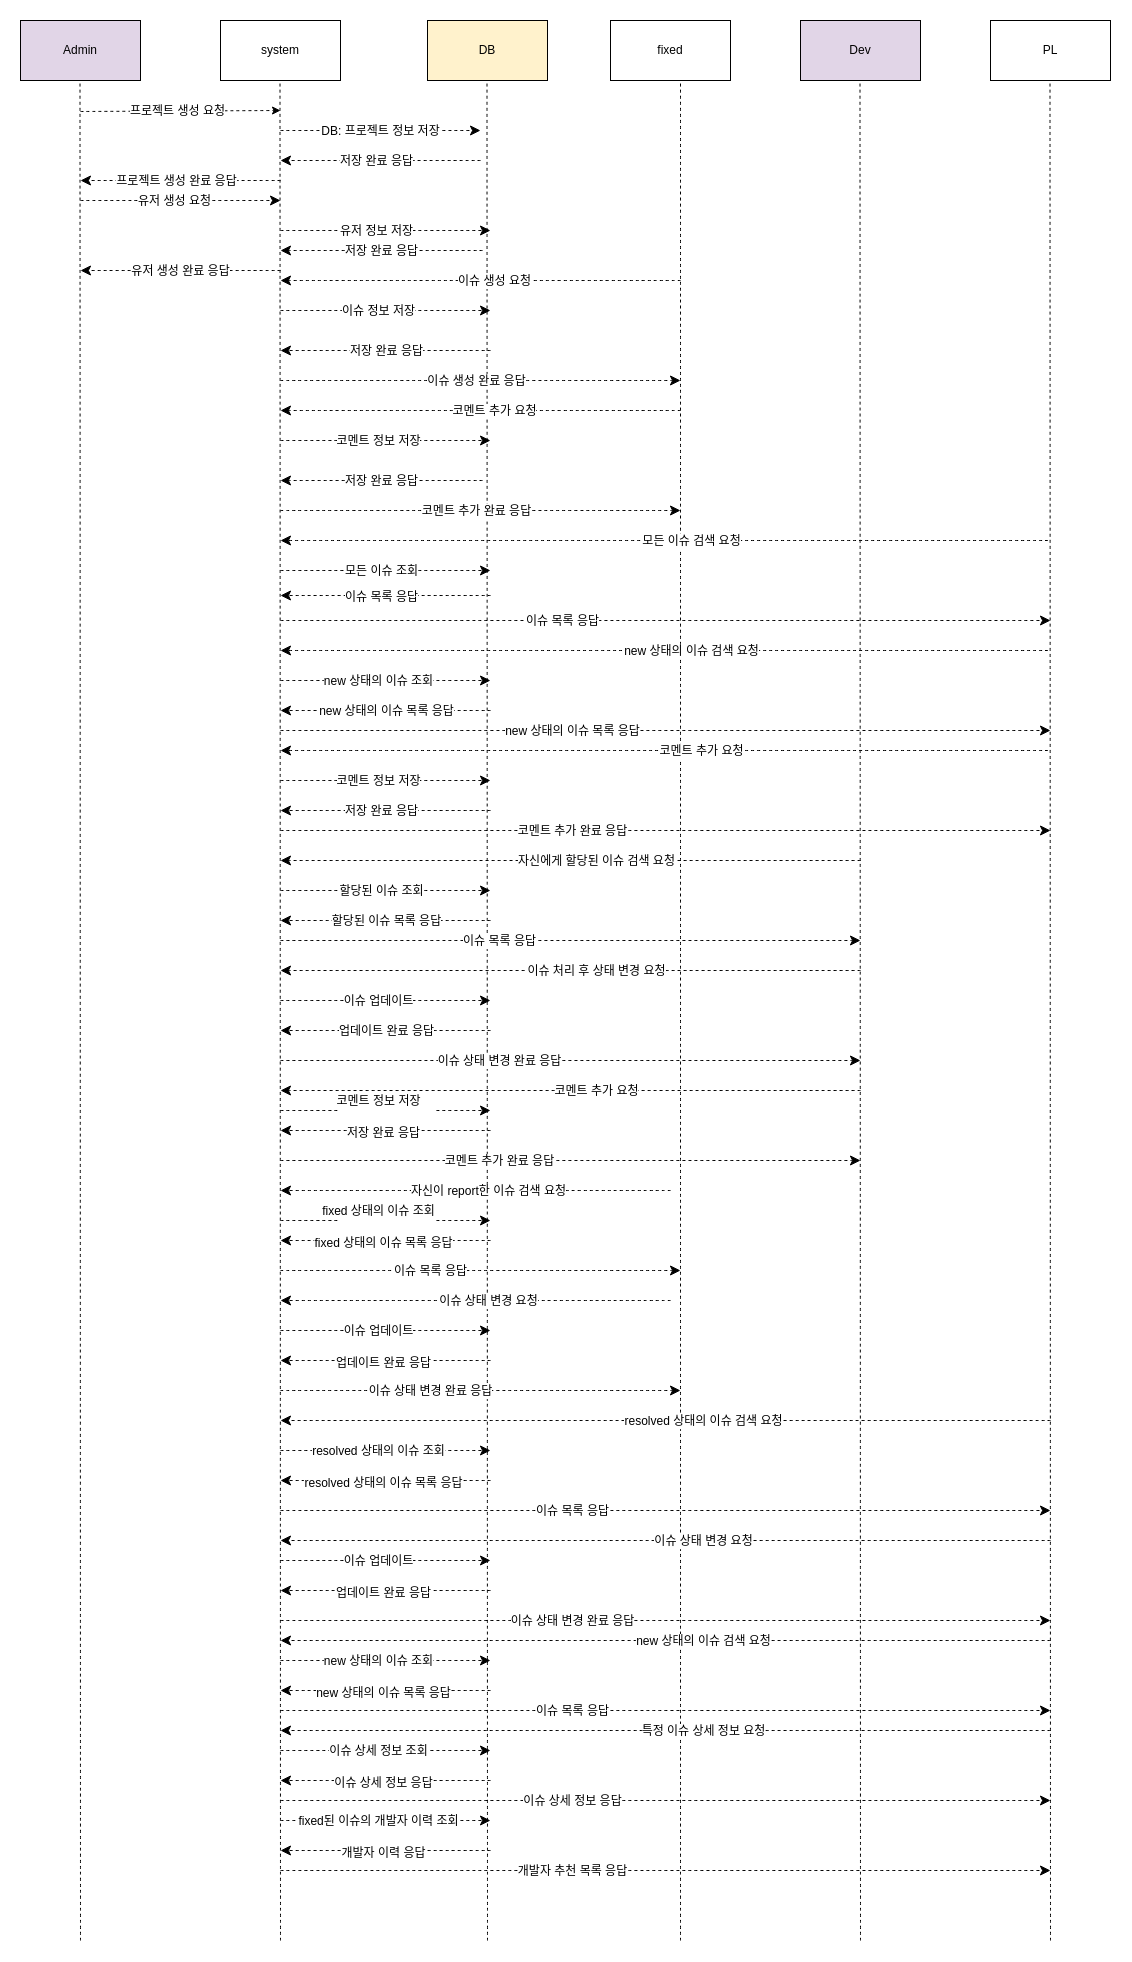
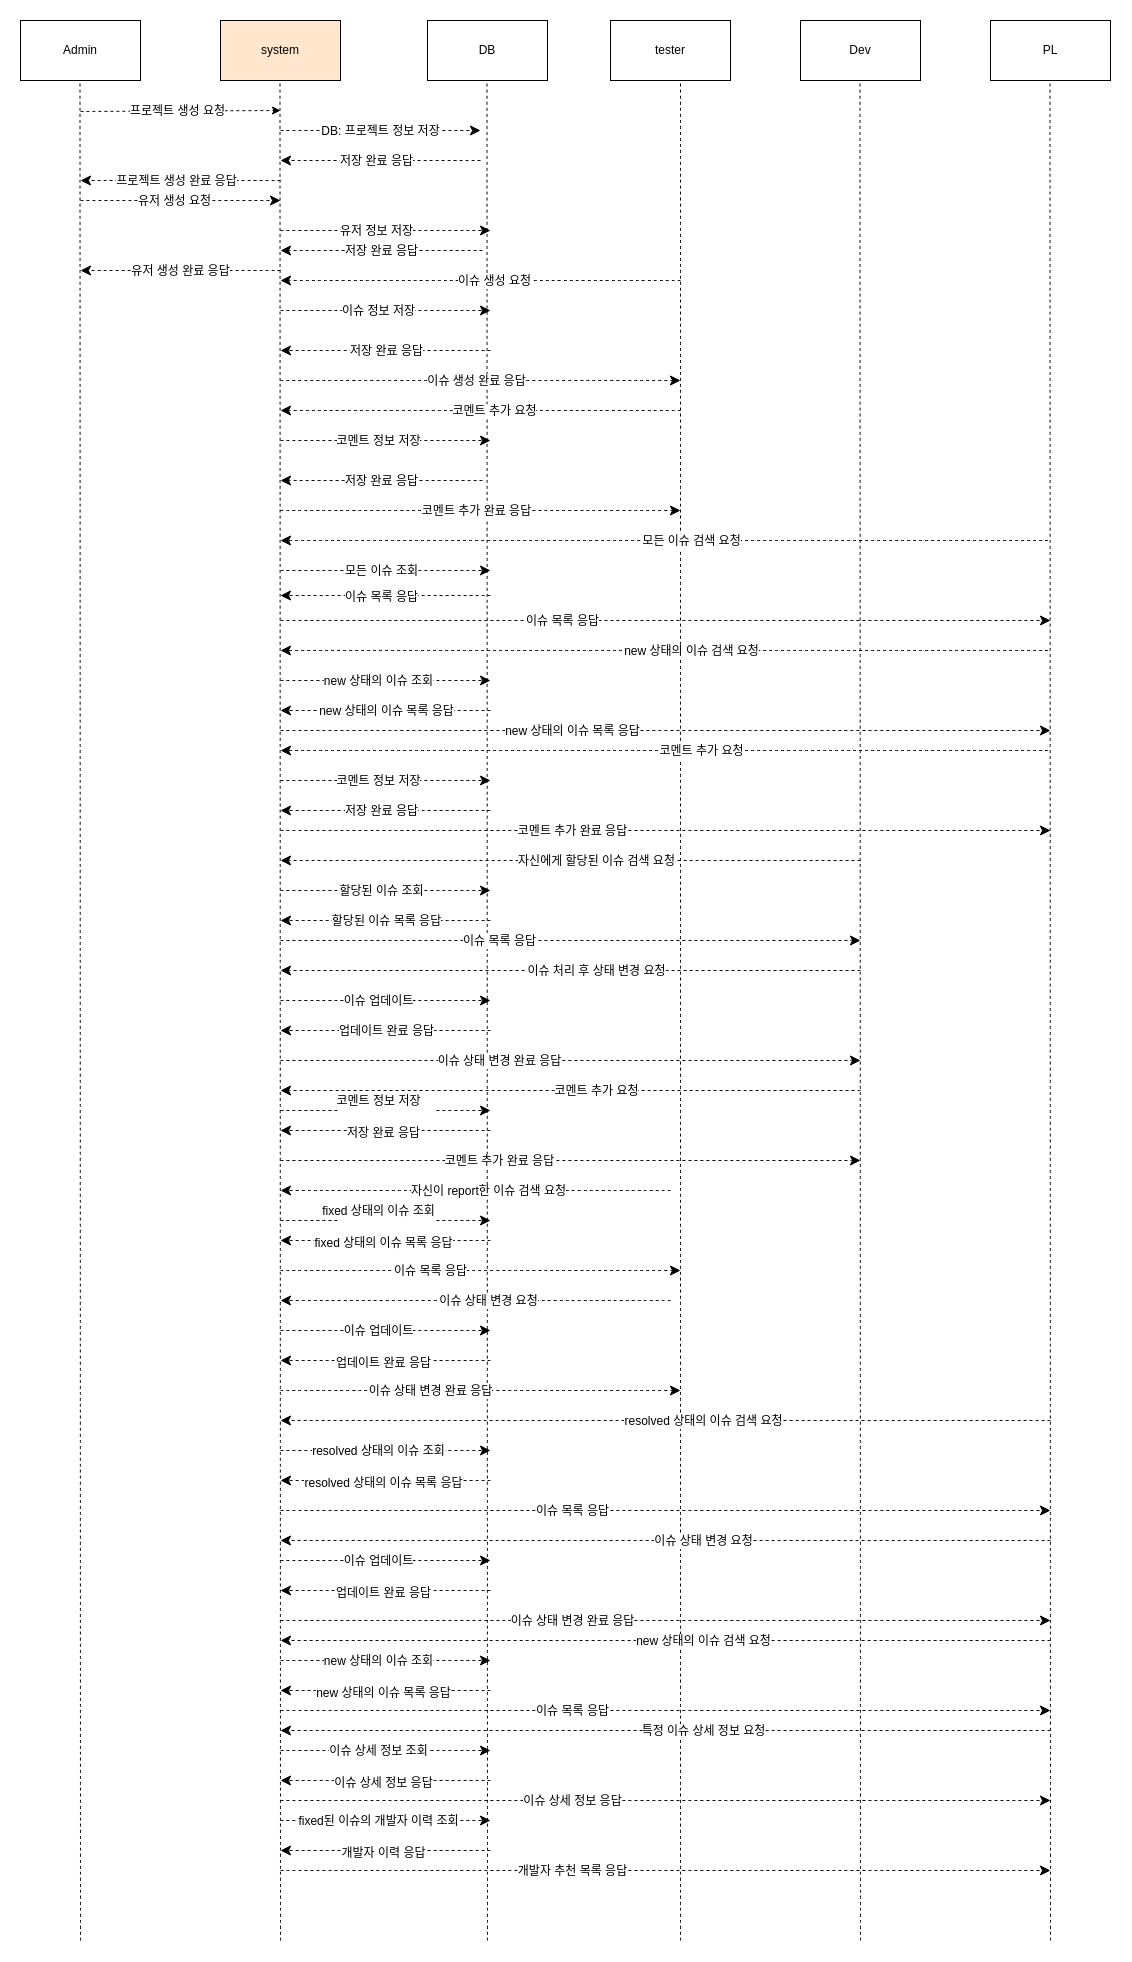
- <mxCell id="2" value="Admin" style="rounded=0;whiteSpace=wrap;html=1;fillColor=#e1d5e7;" parent="1" vertex="1"><mxGeometry x="20" y="20" width="120" height="60" as="geometry" /></mxCell>
+ <mxCell id="2" value="Admin" style="rounded=0;whiteSpace=wrap;html=1;" parent="1" vertex="1"><mxGeometry x="20" y="20" width="120" height="60" as="geometry" /></mxCell>
- <mxCell id="3" value="system" style="rounded=0;whiteSpace=wrap;html=1;" parent="1" vertex="1"><mxGeometry x="220" y="20" width="120" height="60" as="geometry" /></mxCell>
+ <mxCell id="3" value="system" style="rounded=0;whiteSpace=wrap;html=1;fillColor=#ffe6cc;" parent="1" vertex="1"><mxGeometry x="220" y="20" width="120" height="60" as="geometry" /></mxCell>
- <mxCell id="4" value="DB" style="rounded=0;whiteSpace=wrap;html=1;fillColor=#fff2cc;" parent="1" vertex="1"><mxGeometry x="427" y="20" width="120" height="60" as="geometry" /></mxCell>
+ <mxCell id="4" value="DB" style="rounded=0;whiteSpace=wrap;html=1;" parent="1" vertex="1"><mxGeometry x="427" y="20" width="120" height="60" as="geometry" /></mxCell>
- <mxCell id="5" value="fixed" style="rounded=0;whiteSpace=wrap;html=1;" parent="1" vertex="1"><mxGeometry x="610" y="20" width="120" height="60" as="geometry" /></mxCell>
+ <mxCell id="5" value="tester" style="rounded=0;whiteSpace=wrap;html=1;" parent="1" vertex="1"><mxGeometry x="610" y="20" width="120" height="60" as="geometry" /></mxCell>
- <mxCell id="6" value="Dev" style="rounded=0;whiteSpace=wrap;html=1;fillColor=#e1d5e7;" parent="1" vertex="1"><mxGeometry x="800" y="20" width="120" height="60" as="geometry" /></mxCell>
+ <mxCell id="6" value="Dev" style="rounded=0;whiteSpace=wrap;html=1;" parent="1" vertex="1"><mxGeometry x="800" y="20" width="120" height="60" as="geometry" /></mxCell>
